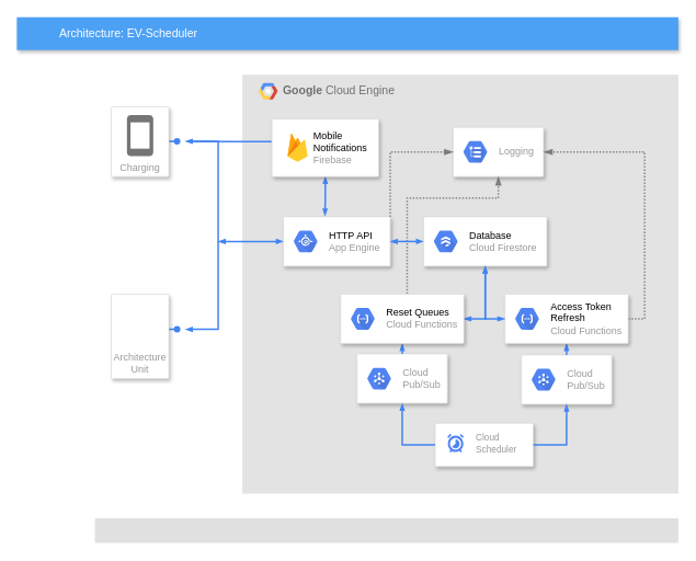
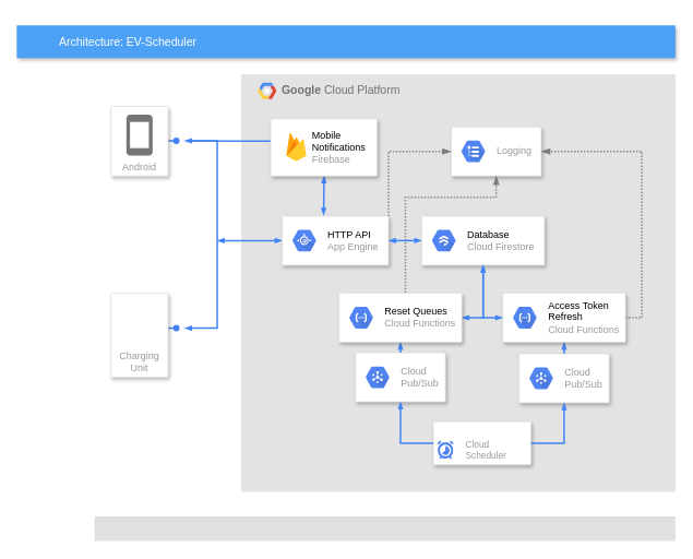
- <mxCell id="2" value="Architecture: EV-Scheduler" style="fillColor=#4DA1F5;strokeColor=none;shadow=1;gradientColor=none;fontSize=14;align=left;spacingLeft=50;fontColor=#ffffff;html=1;" parent="1" vertex="1"><mxGeometry x="20" y="20" width="805" height="40" as="geometry" /></mxCell>
+ <mxCell id="2" value="Architecture: EV-Scheduler" style="fillColor=#4DA1F5;strokeColor=none;shadow=1;gradientColor=none;fontSize=14;align=left;spacingLeft=50;fontColor=#ffffff;html=1;" parent="1" vertex="1"><mxGeometry x="20" y="30" width="805" height="40" as="geometry" /></mxCell>
- <mxCell id="11" value="&lt;b&gt;Google &lt;/b&gt;Cloud Engine" style="fillColor=#E3E3E3;strokeColor=none;shadow=0;gradientColor=none;fontSize=14;align=left;spacing=10;fontColor=#717171;9E9E9E;verticalAlign=top;spacingTop=-4;fontStyle=0;spacingLeft=40;html=1;" parent="1" vertex="1"><mxGeometry x="294.44" y="90" width="530.56" height="510" as="geometry" /></mxCell>
+ <mxCell id="11" value="&lt;b&gt;Google &lt;/b&gt;Cloud Platform" style="fillColor=#E3E3E3;strokeColor=none;shadow=0;gradientColor=none;fontSize=14;align=left;spacing=10;fontColor=#717171;9E9E9E;verticalAlign=top;spacingTop=-4;fontStyle=0;spacingLeft=40;html=1;" parent="1" vertex="1"><mxGeometry x="294.44" y="90" width="530.56" height="510" as="geometry" /></mxCell>
- <mxCell id="7" value="Charging" style="strokeColor=#dddddd;fillColor=#ffffff;shadow=1;strokeWidth=1;rounded=1;absoluteArcSize=1;arcSize=2;labelPosition=center;verticalLabelPosition=middle;align=center;verticalAlign=bottom;spacingLeft=0;fontColor=#999999;fontSize=12;whiteSpace=wrap;spacingBottom=2;html=1;" parent="1" vertex="1"><mxGeometry x="135" y="129" width="70" height="85" as="geometry" /></mxCell>
+ <mxCell id="7" value="Android" style="strokeColor=#dddddd;fillColor=#ffffff;shadow=1;strokeWidth=1;rounded=1;absoluteArcSize=1;arcSize=2;labelPosition=center;verticalLabelPosition=middle;align=center;verticalAlign=bottom;spacingLeft=0;fontColor=#999999;fontSize=12;whiteSpace=wrap;spacingBottom=2;html=1;" parent="1" vertex="1"><mxGeometry x="135" y="129" width="70" height="85" as="geometry" /></mxCell>
- <mxCell id="9" value="Architecture Unit" style="strokeColor=#dddddd;fillColor=#ffffff;shadow=1;strokeWidth=1;rounded=1;absoluteArcSize=1;arcSize=2;labelPosition=center;verticalLabelPosition=middle;align=center;verticalAlign=bottom;spacingLeft=0;fontColor=#999999;fontSize=12;whiteSpace=wrap;spacingBottom=2;html=1;" parent="1" vertex="1"><mxGeometry x="135" y="357.14" width="70" height="102.86" as="geometry" /></mxCell>
+ <mxCell id="9" value="Charging Unit" style="strokeColor=#dddddd;fillColor=#ffffff;shadow=1;strokeWidth=1;rounded=1;absoluteArcSize=1;arcSize=2;labelPosition=center;verticalLabelPosition=middle;align=center;verticalAlign=bottom;spacingLeft=0;fontColor=#999999;fontSize=12;whiteSpace=wrap;spacingBottom=2;html=1;" parent="1" vertex="1"><mxGeometry x="135" y="357.14" width="70" height="102.86" as="geometry" /></mxCell>
- <mxCell id="16" value="&lt;div&gt;Cloud &lt;br&gt;&lt;/div&gt;&lt;div&gt;Scheduler&lt;/div&gt;" style="html=1;fillColor=#5184F3;strokeColor=none;verticalAlign=middle;labelPosition=right;verticalLabelPosition=middle;align=left;fontSize=11;fontStyle=0;fontColor=#999999;shape=mxgraph.gcp2.cloud_scheduler;aspect=fixed;spacing=15;spacingBottom=0;spacingTop=1;" parent="14" vertex="1"><mxGeometry x="14.81" y="12.905" width="20.024" height="23.025" as="geometry" /></mxCell>
+ <mxCell id="16" value="&lt;div&gt;Cloud &lt;br&gt;&lt;/div&gt;&lt;div&gt;Scheduler&lt;/div&gt;" style="html=1;fillColor=#5184F3;strokeColor=none;verticalAlign=middle;labelPosition=right;verticalLabelPosition=middle;align=left;fontSize=11;fontStyle=0;fontColor=#999999;shape=mxgraph.gcp2.cloud_scheduler;aspect=fixed;spacing=15;spacingBottom=0;spacingTop=1;" parent="14" vertex="1"><mxGeometry x="4.81" y="22.905" width="20.024" height="23.025" as="geometry" /></mxCell>
